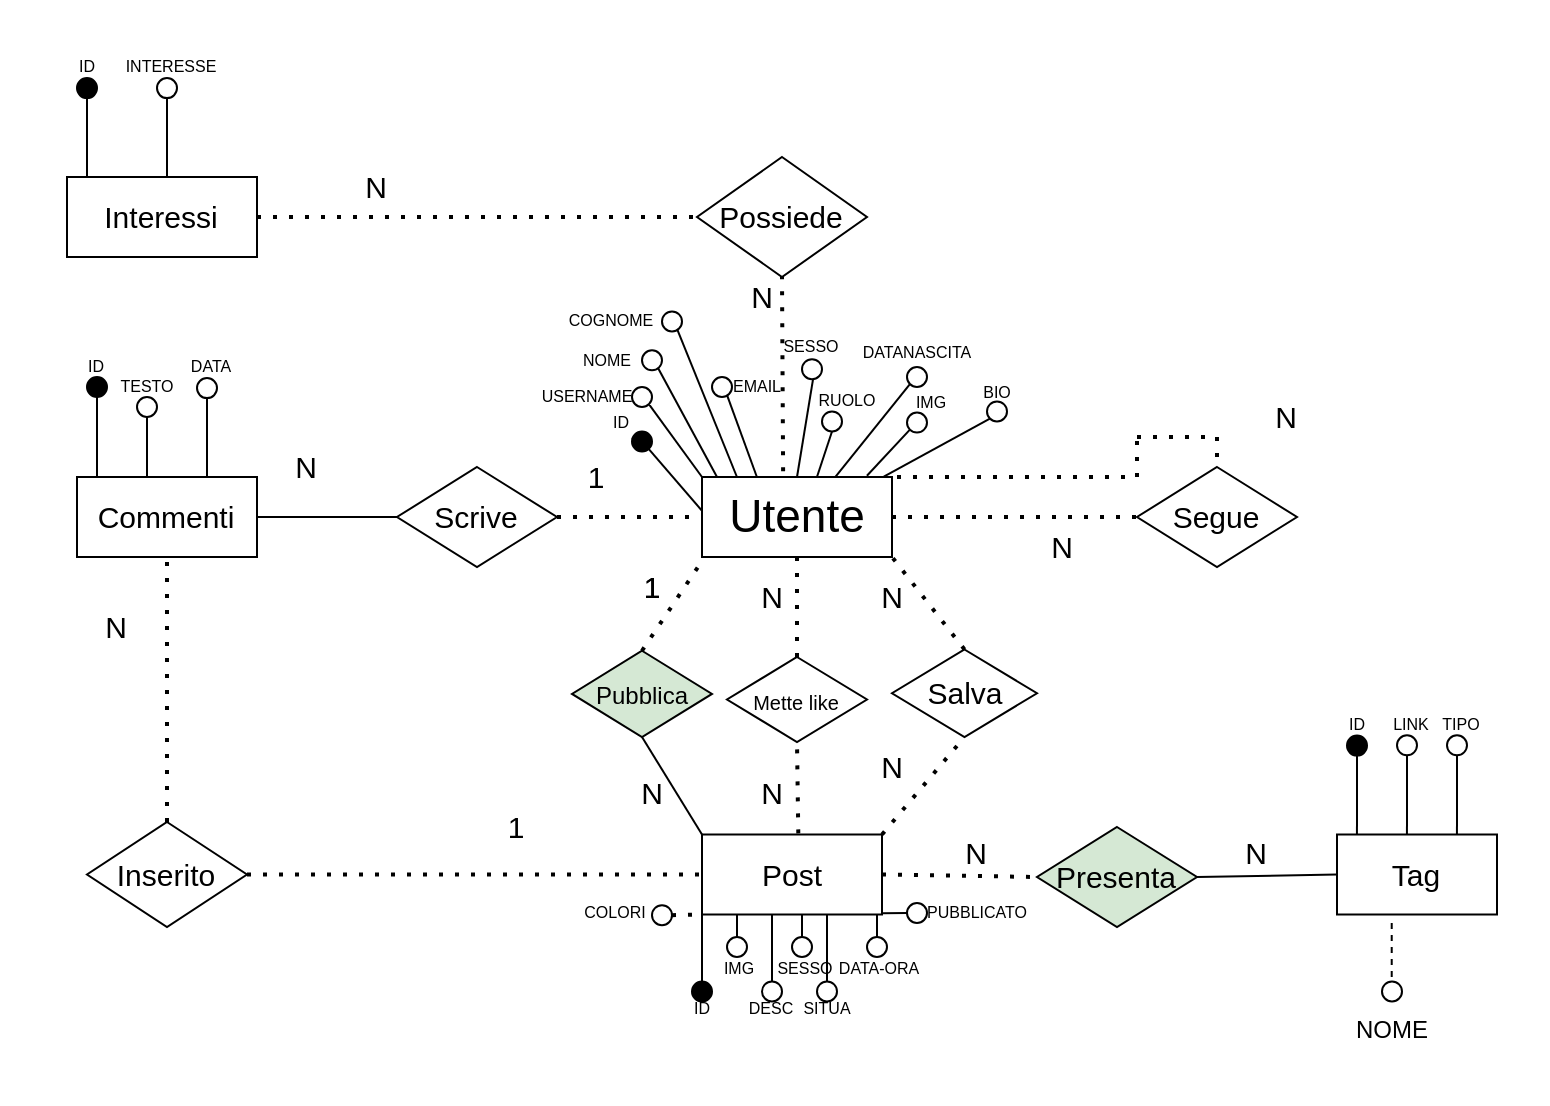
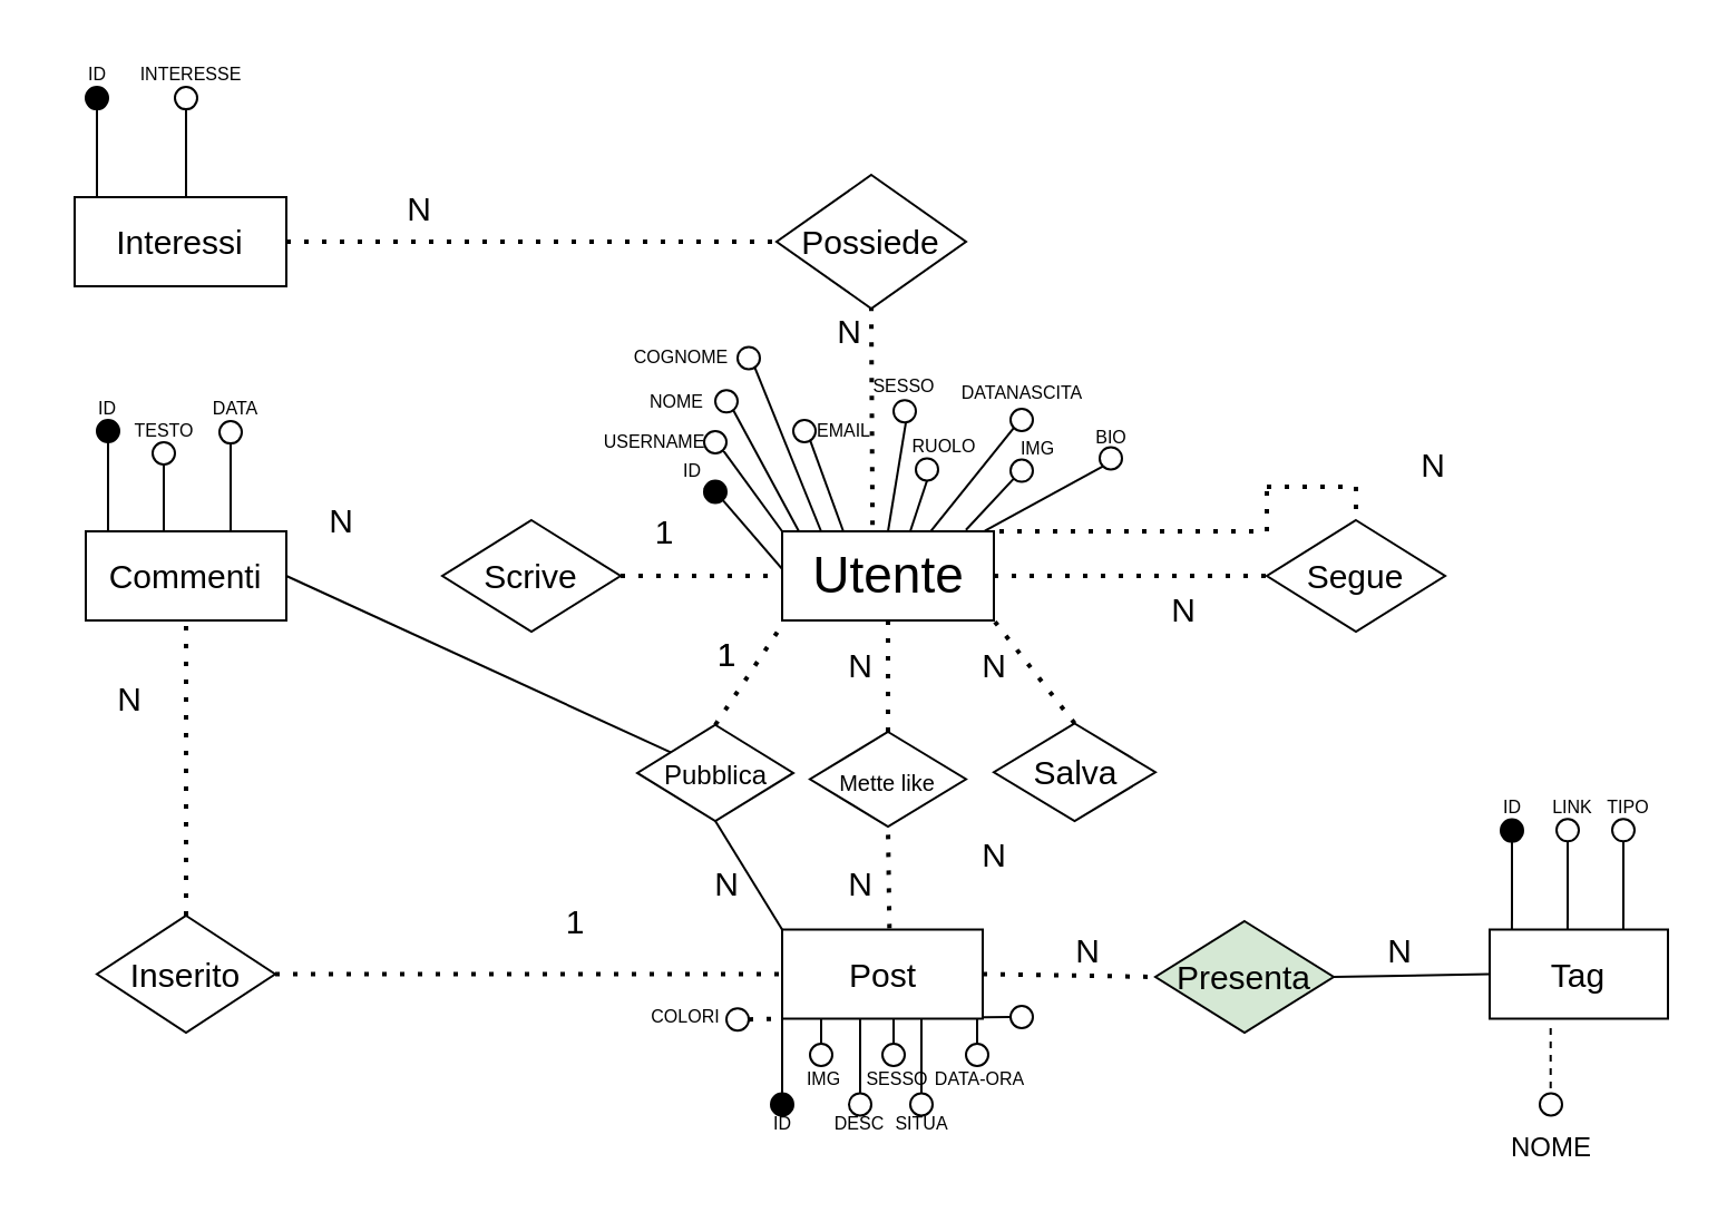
- <mxCell id="21" value="" style="endArrow=none;html=1;rounded=0;fontSize=15;exitX=1;exitY=0.5;exitDx=0;exitDy=0;entryX=0;entryY=0.5;entryDx=0;entryDy=0;" parent="1" source="8" target="9" edge="1"><mxGeometry width="50" height="50" relative="1" as="geometry"><mxPoint x="138" y="278" as="sourcePoint" /><mxPoint x="188" y="228" as="targetPoint" /></mxGeometry></mxCell>
+ <mxCell id="21" value="" style="endArrow=none;html=1;rounded=0;fontSize=15;exitX=1;exitY=0.5;exitDx=0;exitDy=0;" parent="1" source="8" target="48" edge="1"><mxGeometry width="50" height="50" relative="1" as="geometry"><mxPoint x="138" y="278" as="sourcePoint" /><mxPoint x="188" y="228" as="targetPoint" /></mxGeometry></mxCell>
- <mxCell id="48" value="&lt;font style=&quot;font-size: 12px&quot;&gt;Pubblica&lt;/font&gt;" style="rhombus;whiteSpace=wrap;html=1;fontSize=15;fillColor=#d5e8d4;" parent="1" vertex="1"><mxGeometry x="285.5" y="324.87" width="70" height="43.13" as="geometry" /></mxCell>
+ <mxCell id="48" value="&lt;font style=&quot;font-size: 12px&quot;&gt;Pubblica&lt;/font&gt;" style="rhombus;whiteSpace=wrap;html=1;fontSize=15;" parent="1" vertex="1"><mxGeometry x="285.5" y="324.87" width="70" height="43.13" as="geometry" /></mxCell>
- <mxCell id="41" value="" style="endArrow=none;dashed=1;html=1;dashPattern=1 3;strokeWidth=2;rounded=0;fontSize=9;entryX=0.5;entryY=1;entryDx=0;entryDy=0;exitX=1;exitY=0;exitDx=0;exitDy=0;" parent="1" source="3" target="47" edge="1"><mxGeometry width="50" height="50" relative="1" as="geometry"><mxPoint x="448" y="418" as="sourcePoint" /><mxPoint x="479.25" y="363" as="targetPoint" /></mxGeometry></mxCell>
- <mxCell id="93" value="PUBBLICATO" style="text;html=1;strokeColor=none;fillColor=none;align=center;verticalAlign=middle;whiteSpace=wrap;rounded=0;fontSize=8;" parent="1" vertex="1"><mxGeometry x="466.75" y="449.89" width="42.5" height="12.22" as="geometry" /></mxCell>
